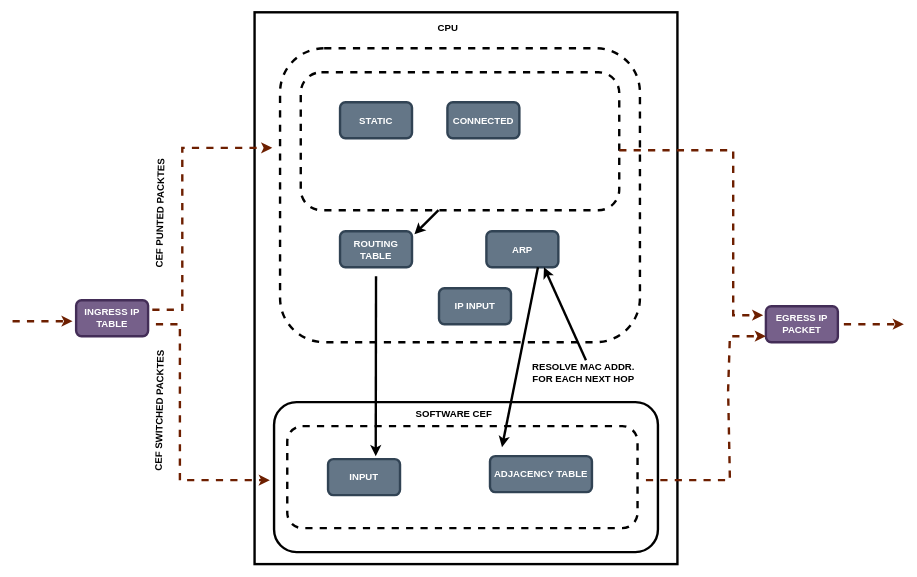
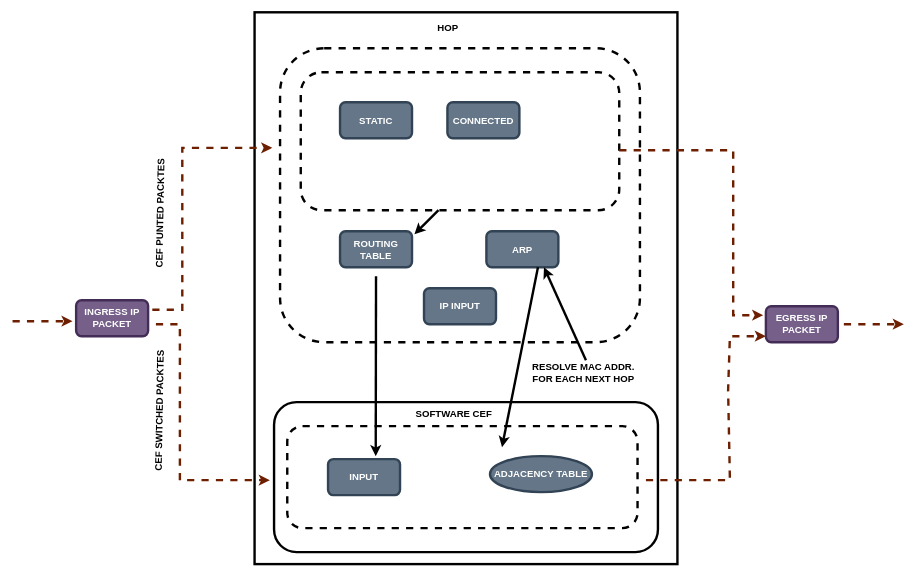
- <mxCell id="7" value="CPU" style="text;html=1;strokeColor=none;fillColor=none;align=center;verticalAlign=middle;whiteSpace=wrap;rounded=0;fontSize=16;fontStyle=1" vertex="1" parent="1"><mxGeometry x="716" y="30" width="60" height="30" as="geometry" /></mxCell>
+ <mxCell id="7" value="HOP" style="text;html=1;strokeColor=none;fillColor=none;align=center;verticalAlign=middle;whiteSpace=wrap;rounded=0;fontSize=16;fontStyle=1" vertex="1" parent="1"><mxGeometry x="716" y="30" width="60" height="30" as="geometry" /></mxCell>
- <mxCell id="10" value="IP INPUT" style="rounded=1;whiteSpace=wrap;html=1;strokeWidth=4;fontSize=16;fontStyle=1;fillColor=#647687;strokeColor=#314354;fontColor=#ffffff;" vertex="1" parent="1"><mxGeometry x="731" y="480" width="120" height="60" as="geometry" /></mxCell>
+ <mxCell id="10" value="IP INPUT" style="rounded=1;whiteSpace=wrap;html=1;strokeWidth=4;fontSize=16;fontStyle=1;fillColor=#647687;strokeColor=#314354;fontColor=#ffffff;" vertex="1" parent="1"><mxGeometry x="706" y="480" width="120" height="60" as="geometry" /></mxCell>
- <mxCell id="22" value="INGRESS IP TABLE" style="rounded=1;whiteSpace=wrap;html=1;strokeWidth=4;fontSize=16;fontStyle=1;fillColor=#76608a;strokeColor=#432D57;fontColor=#ffffff;" vertex="1" parent="1"><mxGeometry x="126" y="500" width="120" height="60" as="geometry" /></mxCell>
+ <mxCell id="22" value="INGRESS IP PACKET" style="rounded=1;whiteSpace=wrap;html=1;strokeWidth=4;fontSize=16;fontStyle=1;fillColor=#76608a;strokeColor=#432D57;fontColor=#ffffff;" vertex="1" parent="1"><mxGeometry x="126" y="500" width="120" height="60" as="geometry" /></mxCell>
- <mxCell id="18" value="ADJACENCY TABLE" style="rounded=1;whiteSpace=wrap;html=1;strokeWidth=4;fontSize=16;fontStyle=1;fillColor=#647687;strokeColor=#314354;fontColor=#ffffff;" vertex="1" parent="1"><mxGeometry x="816" y="760" width="170" height="60" as="geometry" /></mxCell>
+ <mxCell id="18" value="ADJACENCY TABLE" style="ellipse;whiteSpace=wrap;html=1;strokeWidth=4;fontSize=16;fontStyle=1;fillColor=#647687;strokeColor=#314354;fontColor=#ffffff;" vertex="1" parent="1"><mxGeometry x="816" y="760" width="170" height="60" as="geometry" /></mxCell>
